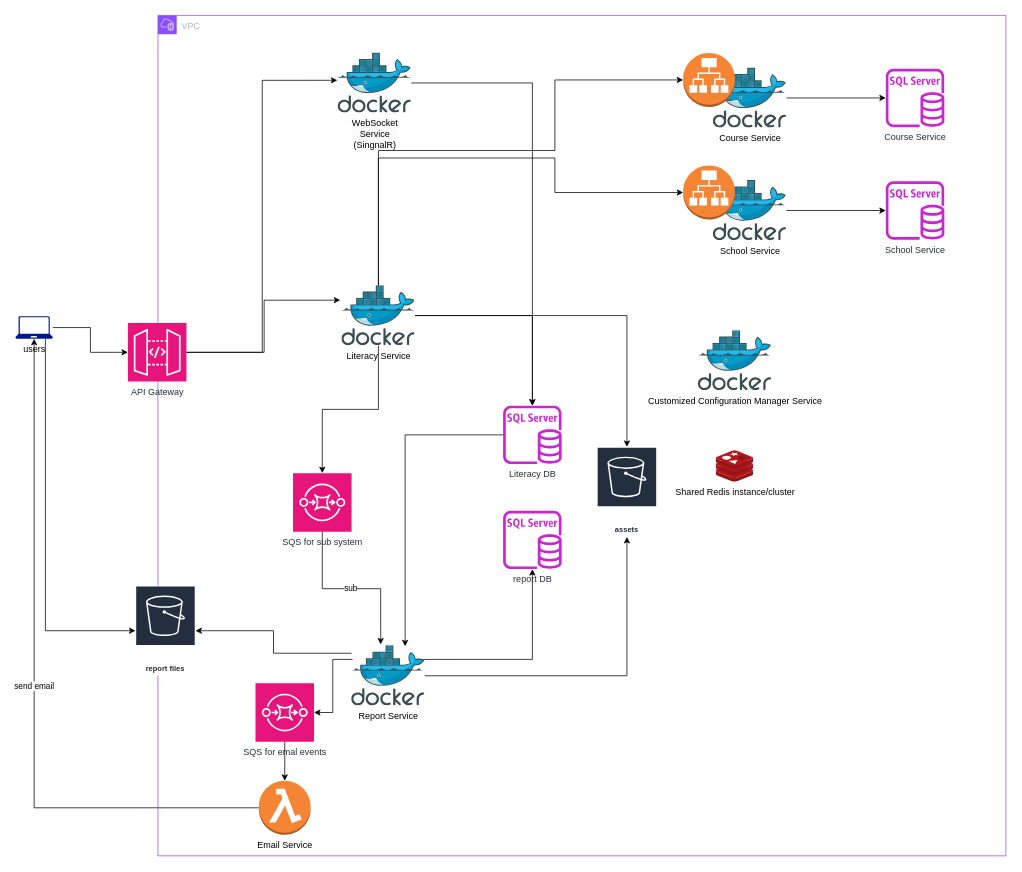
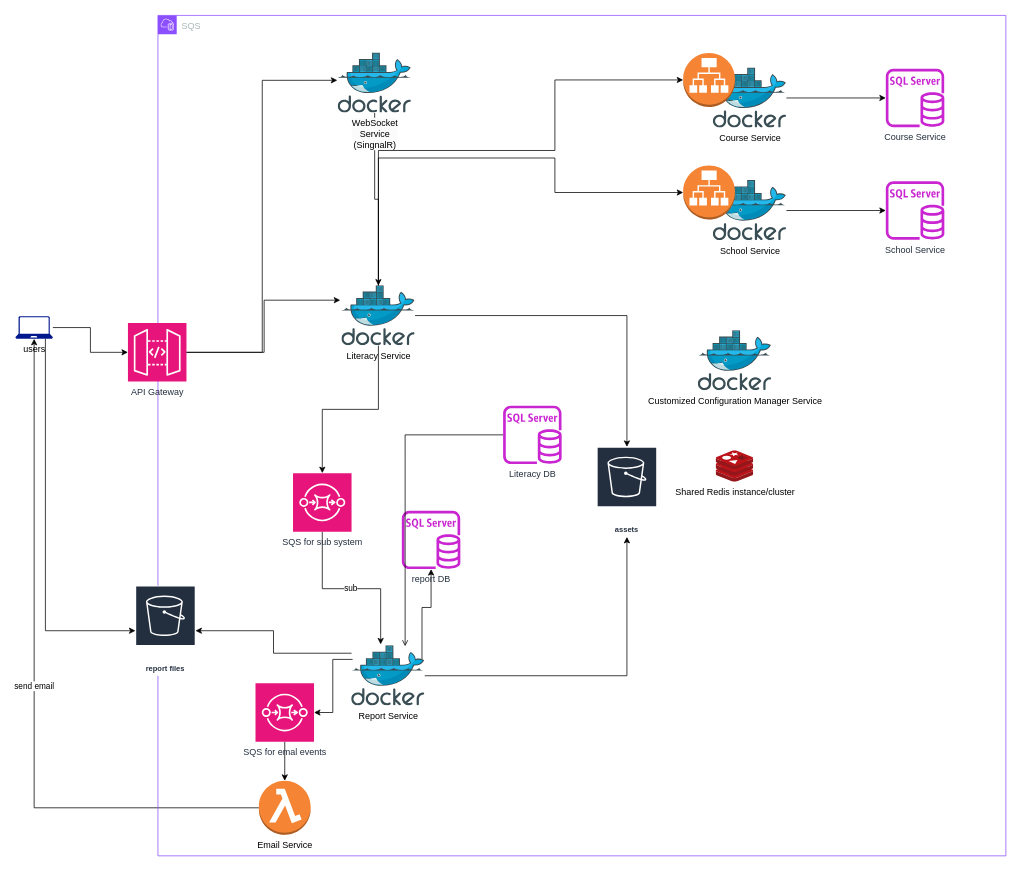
- <mxCell id="6" value="VPC" style="points=[[0,0],[0.25,0],[0.5,0],[0.75,0],[1,0],[1,0.25],[1,0.5],[1,0.75],[1,1],[0.75,1],[0.5,1],[0.25,1],[0,1],[0,0.75],[0,0.5],[0,0.25]];outlineConnect=0;gradientColor=none;html=1;whiteSpace=wrap;fontSize=12;fontStyle=0;container=1;pointerEvents=0;collapsible=0;recursiveResize=0;shape=mxgraph.aws4.group;grIcon=mxgraph.aws4.group_vpc2;strokeColor=#8C4FFF;fillColor=none;verticalAlign=top;align=left;spacingLeft=30;fontColor=#AAB7B8;dashed=0;" parent="1" vertex="1"><mxGeometry x="210" y="20" width="1130" height="1120" as="geometry" /></mxCell>
+ <mxCell id="6" value="SQS" style="points=[[0,0],[0.25,0],[0.5,0],[0.75,0],[1,0],[1,0.25],[1,0.5],[1,0.75],[1,1],[0.75,1],[0.5,1],[0.25,1],[0,1],[0,0.75],[0,0.5],[0,0.25]];outlineConnect=0;gradientColor=none;html=1;whiteSpace=wrap;fontSize=12;fontStyle=0;container=1;pointerEvents=0;collapsible=0;recursiveResize=0;shape=mxgraph.aws4.group;grIcon=mxgraph.aws4.group_vpc2;strokeColor=#8C4FFF;fillColor=none;verticalAlign=top;align=left;spacingLeft=30;fontColor=#AAB7B8;dashed=0;" parent="1" vertex="1"><mxGeometry x="210" y="20" width="1130" height="1120" as="geometry" /></mxCell>
- <mxCell id="19" style="edgeStyle=orthogonalEdgeStyle;rounded=0;orthogonalLoop=1;jettySize=auto;html=1;" edge="1" parent="6" source="20" target="13"><mxGeometry relative="1" as="geometry" /></mxCell>
+ <mxCell id="19" style="edgeStyle=orthogonalEdgeStyle;rounded=0;orthogonalLoop=1;jettySize=auto;html=1;" edge="1" parent="6" source="20" target="18"><mxGeometry relative="1" as="geometry" /></mxCell>
- <mxCell id="15" style="edgeStyle=orthogonalEdgeStyle;rounded=0;orthogonalLoop=1;jettySize=auto;html=1;" edge="1" parent="6" source="18" target="13"><mxGeometry relative="1" as="geometry" /></mxCell>
- <mxCell id="12" value="report DB" style="sketch=0;outlineConnect=0;fontColor=#232F3E;gradientColor=none;fillColor=#C925D1;strokeColor=none;dashed=0;verticalLabelPosition=bottom;verticalAlign=top;align=center;html=1;fontSize=12;fontStyle=0;aspect=fixed;pointerEvents=1;shape=mxgraph.aws4.rds_sql_server_instance;" parent="6" vertex="1"><mxGeometry x="460" y="660" width="78" height="78" as="geometry" /></mxCell>
+ <mxCell id="12" value="report DB" style="sketch=0;outlineConnect=0;fontColor=#232F3E;gradientColor=none;fillColor=#C925D1;strokeColor=none;dashed=0;verticalLabelPosition=bottom;verticalAlign=top;align=center;html=1;fontSize=12;fontStyle=0;aspect=fixed;pointerEvents=1;shape=mxgraph.aws4.rds_sql_server_instance;" parent="6" vertex="1"><mxGeometry x="325" y="660" width="78" height="78" as="geometry" /></mxCell>
- <mxCell id="35" style="edgeStyle=orthogonalEdgeStyle;rounded=0;orthogonalLoop=1;jettySize=auto;html=1;entryX=0.732;entryY=0.009;entryDx=0;entryDy=0;entryPerimeter=0;" edge="1" parent="6" source="13" target="34"><mxGeometry relative="1" as="geometry" /></mxCell>
+ <mxCell id="35" style="edgeStyle=orthogonalEdgeStyle;rounded=0;orthogonalLoop=1;jettySize=auto;html=1;entryX=0.732;entryY=0.009;entryDx=0;entryDy=0;entryPerimeter=0;endArrow=open;" edge="1" parent="6" source="13" target="34"><mxGeometry relative="1" as="geometry" /></mxCell>
